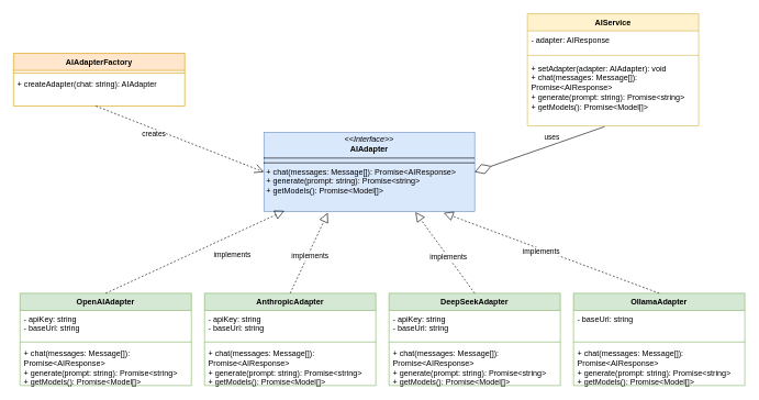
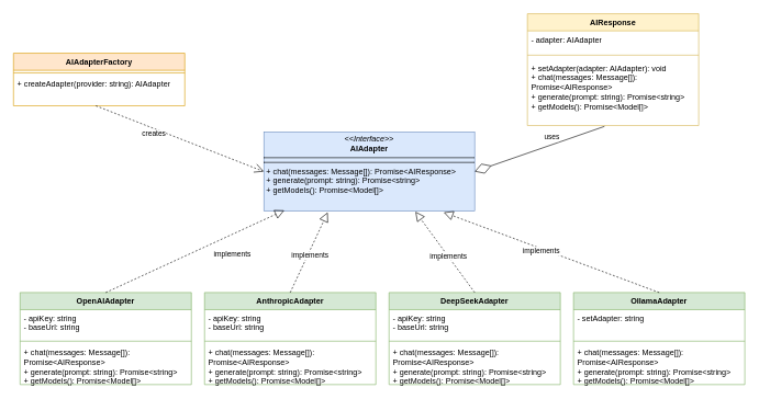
- <mxCell id="22" value="AIService" style="swimlane;fontStyle=1;align=center;verticalAlign=top;childLayout=stackLayout;horizontal=1;startSize=26;horizontalStack=0;resizeParent=1;resizeParentMax=0;resizeLast=0;collapsible=1;marginBottom=0;whiteSpace=wrap;html=1;fillColor=#fff2cc;strokeColor=#d6b656;" vertex="1" parent="1"><mxGeometry x="800" y="20" width="260" height="170" as="geometry" /></mxCell>
+ <mxCell id="22" value="AIResponse" style="swimlane;fontStyle=1;align=center;verticalAlign=top;childLayout=stackLayout;horizontal=1;startSize=26;horizontalStack=0;resizeParent=1;resizeParentMax=0;resizeLast=0;collapsible=1;marginBottom=0;whiteSpace=wrap;html=1;fillColor=#fff2cc;strokeColor=#d6b656;" vertex="1" parent="1"><mxGeometry x="800" y="20" width="260" height="170" as="geometry" /></mxCell>
- <mxCell id="23" value="- adapter: AIResponse" style="text;strokeColor=none;fillColor=none;align=left;verticalAlign=top;spacingLeft=4;spacingRight=4;overflow=hidden;rotatable=0;points=[[0,0.5],[1,0.5]];portConstraint=eastwest;whiteSpace=wrap;html=1;" vertex="1" parent="22"><mxGeometry y="26" width="260" height="30" as="geometry" /></mxCell>
+ <mxCell id="23" value="- adapter: AIAdapter" style="text;strokeColor=none;fillColor=none;align=left;verticalAlign=top;spacingLeft=4;spacingRight=4;overflow=hidden;rotatable=0;points=[[0,0.5],[1,0.5]];portConstraint=eastwest;whiteSpace=wrap;html=1;" vertex="1" parent="22"><mxGeometry y="26" width="260" height="30" as="geometry" /></mxCell>
- <mxCell id="21" value="+ createAdapter(chat: string): AIAdapter" style="text;strokeColor=none;fillColor=none;align=left;verticalAlign=top;spacingLeft=4;spacingRight=4;overflow=hidden;rotatable=0;points=[[0,0.5],[1,0.5]];portConstraint=eastwest;whiteSpace=wrap;html=1;" vertex="1" parent="19"><mxGeometry y="34" width="260" height="46" as="geometry" /></mxCell>
+ <mxCell id="21" value="+ createAdapter(provider: string): AIAdapter" style="text;strokeColor=none;fillColor=none;align=left;verticalAlign=top;spacingLeft=4;spacingRight=4;overflow=hidden;rotatable=0;points=[[0,0.5],[1,0.5]];portConstraint=eastwest;whiteSpace=wrap;html=1;" vertex="1" parent="19"><mxGeometry y="34" width="260" height="46" as="geometry" /></mxCell>
- <mxCell id="16" value="- baseUrl: string" style="text;strokeColor=none;fillColor=none;align=left;verticalAlign=top;spacingLeft=4;spacingRight=4;overflow=hidden;rotatable=0;points=[[0,0.5],[1,0.5]];portConstraint=eastwest;whiteSpace=wrap;html=1;" vertex="1" parent="15"><mxGeometry y="26" width="260" height="44" as="geometry" /></mxCell>
+ <mxCell id="16" value="- setAdapter: string" style="text;strokeColor=none;fillColor=none;align=left;verticalAlign=top;spacingLeft=4;spacingRight=4;overflow=hidden;rotatable=0;points=[[0,0.5],[1,0.5]];portConstraint=eastwest;whiteSpace=wrap;html=1;" vertex="1" parent="15"><mxGeometry y="26" width="260" height="44" as="geometry" /></mxCell>
